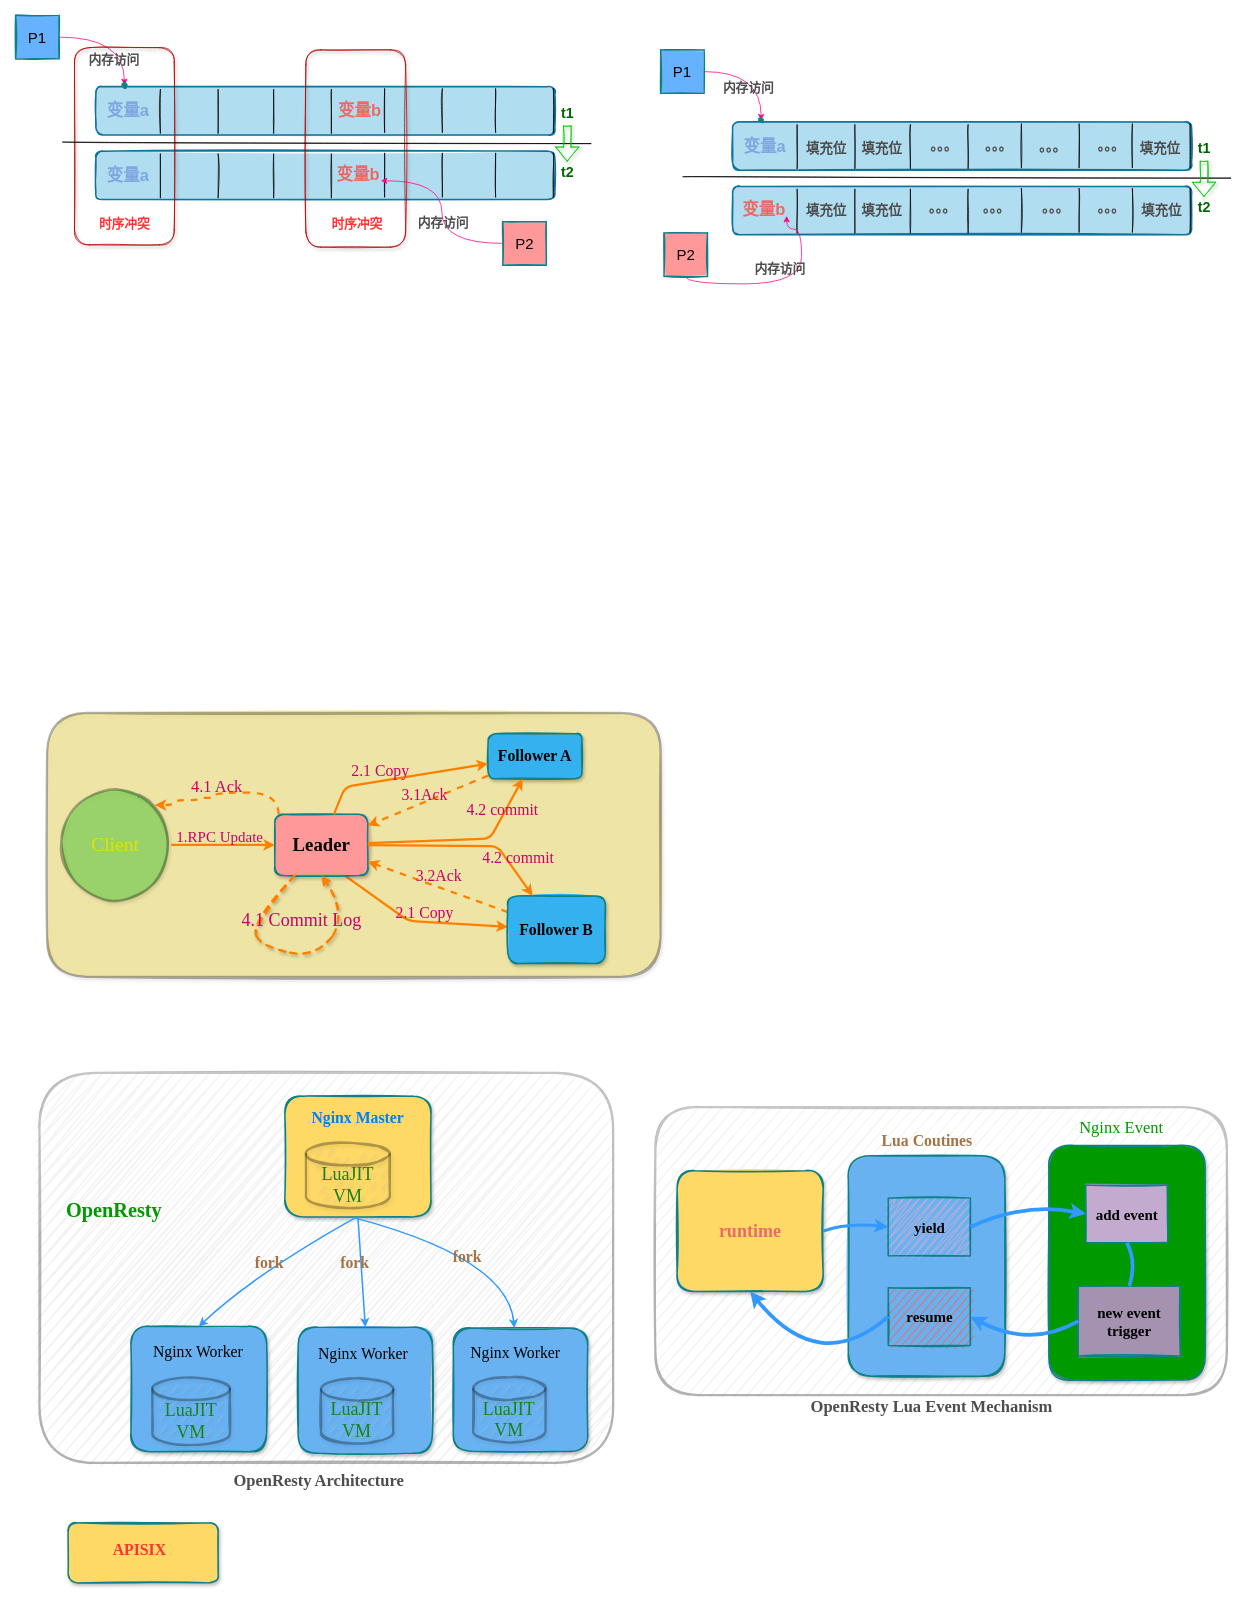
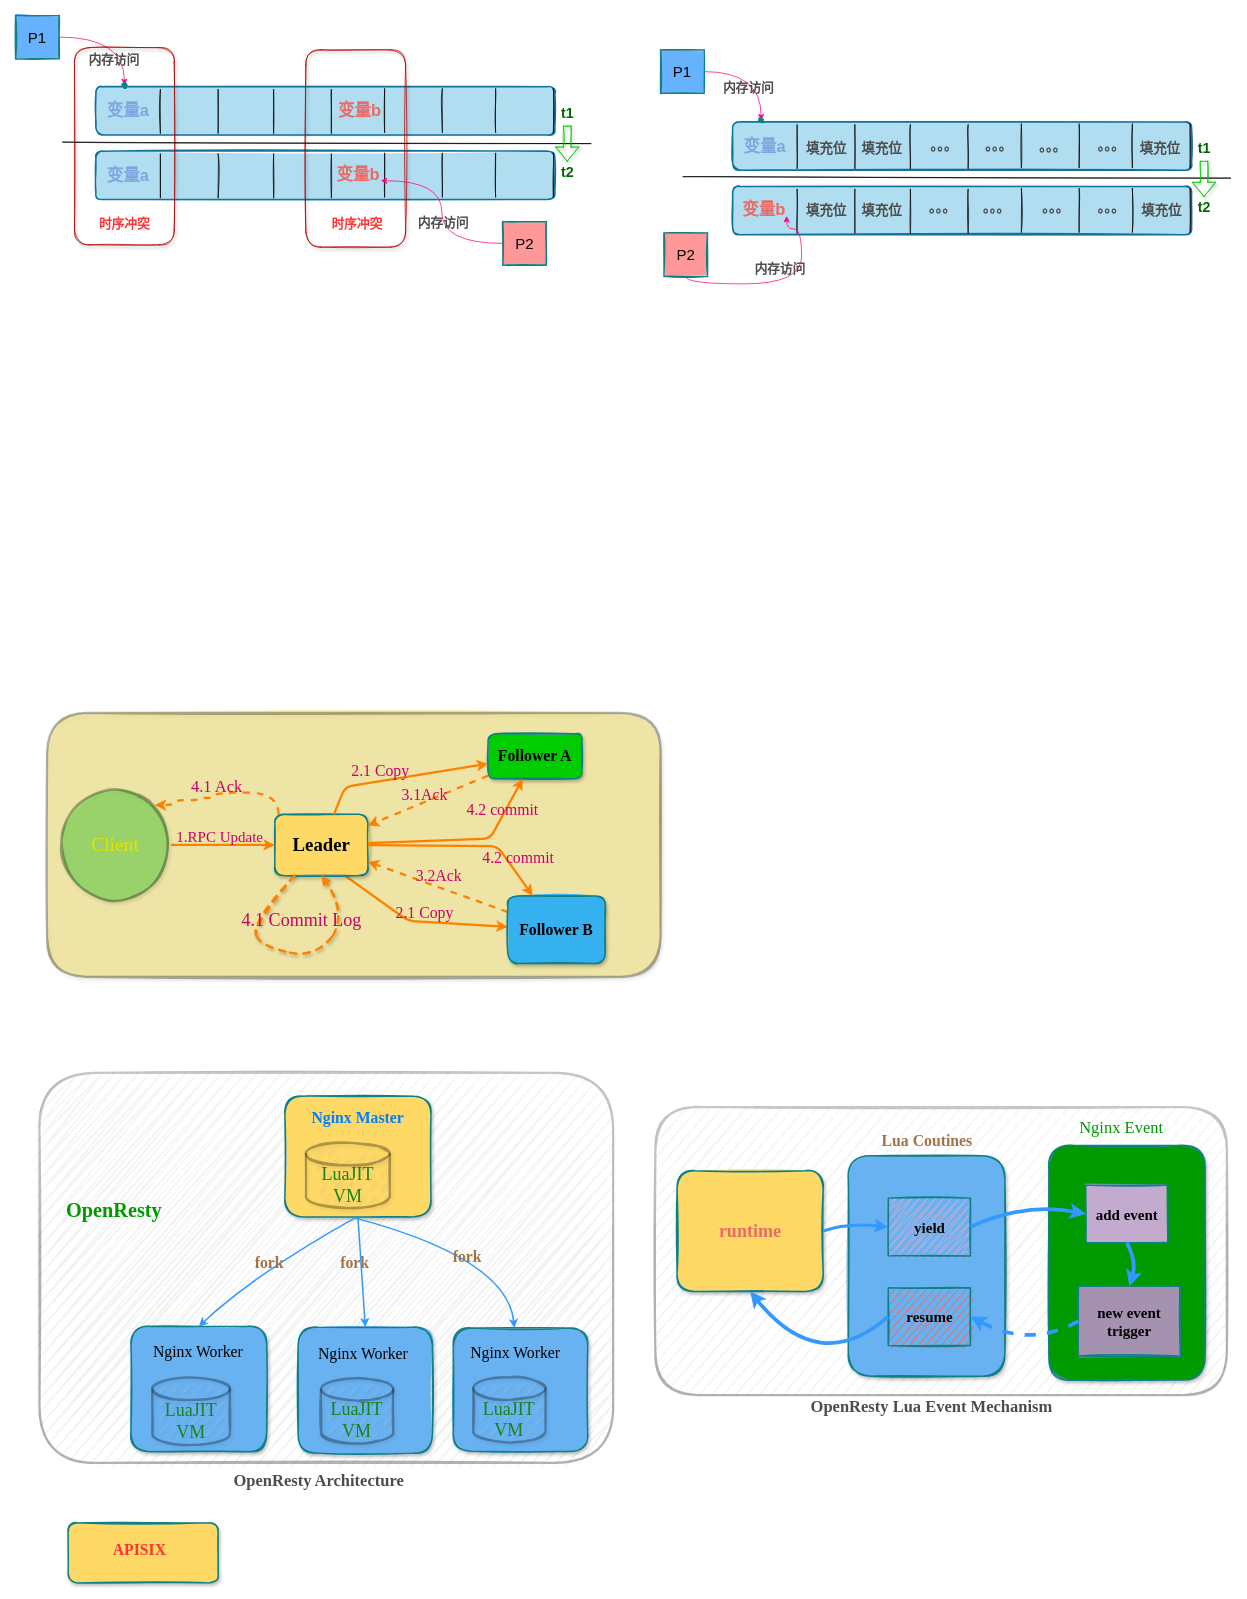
- <mxCell id="69" value="&lt;div style=&quot;text-align: justify&quot;&gt;&lt;span style=&quot;font-family: &amp;quot;architects daughter&amp;quot;&quot;&gt;&lt;b&gt;&lt;font style=&quot;font-size: 21px;&quot;&gt;Follower A&lt;/font&gt;&lt;/b&gt;&lt;/span&gt;&lt;/div&gt;" style="whiteSpace=wrap;html=1;fontSize=20;strokeWidth=2;fillColor=#35B1F0;sketch=1;fillWeight=-1;hachureGap=8;fillStyle=solid;strokeColor=#0e8088;rounded=1;shadow=1;" parent="1" vertex="1"><mxGeometry x="650.01" y="977.75" width="125" height="60" as="geometry" /></mxCell>
+ <mxCell id="69" value="&lt;div style=&quot;text-align: justify&quot;&gt;&lt;span style=&quot;font-family: &amp;quot;architects daughter&amp;quot;&quot;&gt;&lt;b&gt;&lt;font style=&quot;font-size: 21px;&quot;&gt;Follower A&lt;/font&gt;&lt;/b&gt;&lt;/span&gt;&lt;/div&gt;" style="whiteSpace=wrap;html=1;fontSize=20;strokeWidth=2;fillColor=#00cc00;sketch=1;fillWeight=-1;hachureGap=8;fillStyle=solid;strokeColor=#0e8088;rounded=1;shadow=1;" parent="1" vertex="1"><mxGeometry x="650.01" y="977.75" width="125" height="60" as="geometry" /></mxCell>
- <mxCell id="74" value="&lt;div style=&quot;text-align: justify&quot;&gt;&lt;span style=&quot;font-family: &amp;quot;architects daughter&amp;quot;&quot;&gt;&lt;font size=&quot;1&quot; style=&quot;&quot;&gt;&lt;b style=&quot;font-size: 25px;&quot;&gt;Leader&lt;/b&gt;&lt;/font&gt;&lt;/span&gt;&lt;/div&gt;" style="whiteSpace=wrap;html=1;fontSize=20;strokeWidth=2;fillColor=#FF9999;sketch=1;fillWeight=-1;hachureGap=8;fillStyle=solid;strokeColor=#0e8088;rounded=1;glass=0;shadow=1;" parent="1" vertex="1"><mxGeometry x="365.63" y="1085.25" width="124" height="81.5" as="geometry" /></mxCell>
+ <mxCell id="74" value="&lt;div style=&quot;text-align: justify&quot;&gt;&lt;span style=&quot;font-family: &amp;quot;architects daughter&amp;quot;&quot;&gt;&lt;font size=&quot;1&quot; style=&quot;&quot;&gt;&lt;b style=&quot;font-size: 25px;&quot;&gt;Leader&lt;/b&gt;&lt;/font&gt;&lt;/span&gt;&lt;/div&gt;" style="whiteSpace=wrap;html=1;fontSize=20;strokeWidth=2;fillColor=#ffd966;sketch=1;fillWeight=-1;hachureGap=8;fillStyle=solid;strokeColor=#0e8088;rounded=1;glass=0;shadow=1;" parent="1" vertex="1"><mxGeometry x="365.63" y="1085.25" width="124" height="81.5" as="geometry" /></mxCell>
- <mxCell id="128" value="" style="curved=1;endArrow=none;html=1;strokeColor=#3399FF;strokeWidth=5;fontFamily=Lucida Console;fontSize=20;fontColor=#1A821A;elbow=vertical;entryX=0.5;entryY=0;entryDx=0;entryDy=0;exitX=0.5;exitY=1;exitDx=0;exitDy=0;" parent="1" source="125" target="126" edge="1"><mxGeometry width="50" height="50" relative="1" as="geometry"><mxPoint x="1667.62" y="1632" as="sourcePoint" /><mxPoint x="1821.5" y="1614.5" as="targetPoint" /><Array as="points"><mxPoint x="1515" y="1681.5" /></Array></mxGeometry></mxCell>
+ <mxCell id="128" value="" style="curved=1;endArrow=classic;html=1;strokeColor=#3399FF;strokeWidth=5;fontFamily=Lucida Console;fontSize=20;fontColor=#1A821A;elbow=vertical;entryX=0.5;entryY=0;entryDx=0;entryDy=0;exitX=0.5;exitY=1;exitDx=0;exitDy=0;" parent="1" source="125" target="126" edge="1"><mxGeometry width="50" height="50" relative="1" as="geometry"><mxPoint x="1667.62" y="1632" as="sourcePoint" /><mxPoint x="1821.5" y="1614.5" as="targetPoint" /><Array as="points"><mxPoint x="1515" y="1681.5" /></Array></mxGeometry></mxCell>
- <mxCell id="129" value="" style="curved=1;endArrow=classic;html=1;strokeColor=#3399FF;strokeWidth=5;fontFamily=Lucida Console;fontSize=20;fontColor=#1A821A;elbow=vertical;entryX=1;entryY=0.5;entryDx=0;entryDy=0;exitX=0;exitY=0.5;exitDx=0;exitDy=0;" parent="1" source="126" target="124" edge="1"><mxGeometry width="50" height="50" relative="1" as="geometry"><mxPoint x="1722.56" y="1620.5" as="sourcePoint" /><mxPoint x="1725.93" y="1678.5" as="targetPoint" /><Array as="points"><mxPoint x="1373" y="1797.5" /></Array></mxGeometry></mxCell>
+ <mxCell id="129" value="" style="curved=1;endArrow=classic;html=1;strokeColor=#3399FF;strokeWidth=5;fontFamily=Lucida Console;fontSize=20;fontColor=#1A821A;elbow=vertical;entryX=1;entryY=0.5;entryDx=0;entryDy=0;exitX=0;exitY=0.5;exitDx=0;exitDy=0;dashed=1;" parent="1" source="126" target="124" edge="1"><mxGeometry width="50" height="50" relative="1" as="geometry"><mxPoint x="1722.56" y="1620.5" as="sourcePoint" /><mxPoint x="1725.93" y="1678.5" as="targetPoint" /><Array as="points"><mxPoint x="1373" y="1797.5" /></Array></mxGeometry></mxCell>
